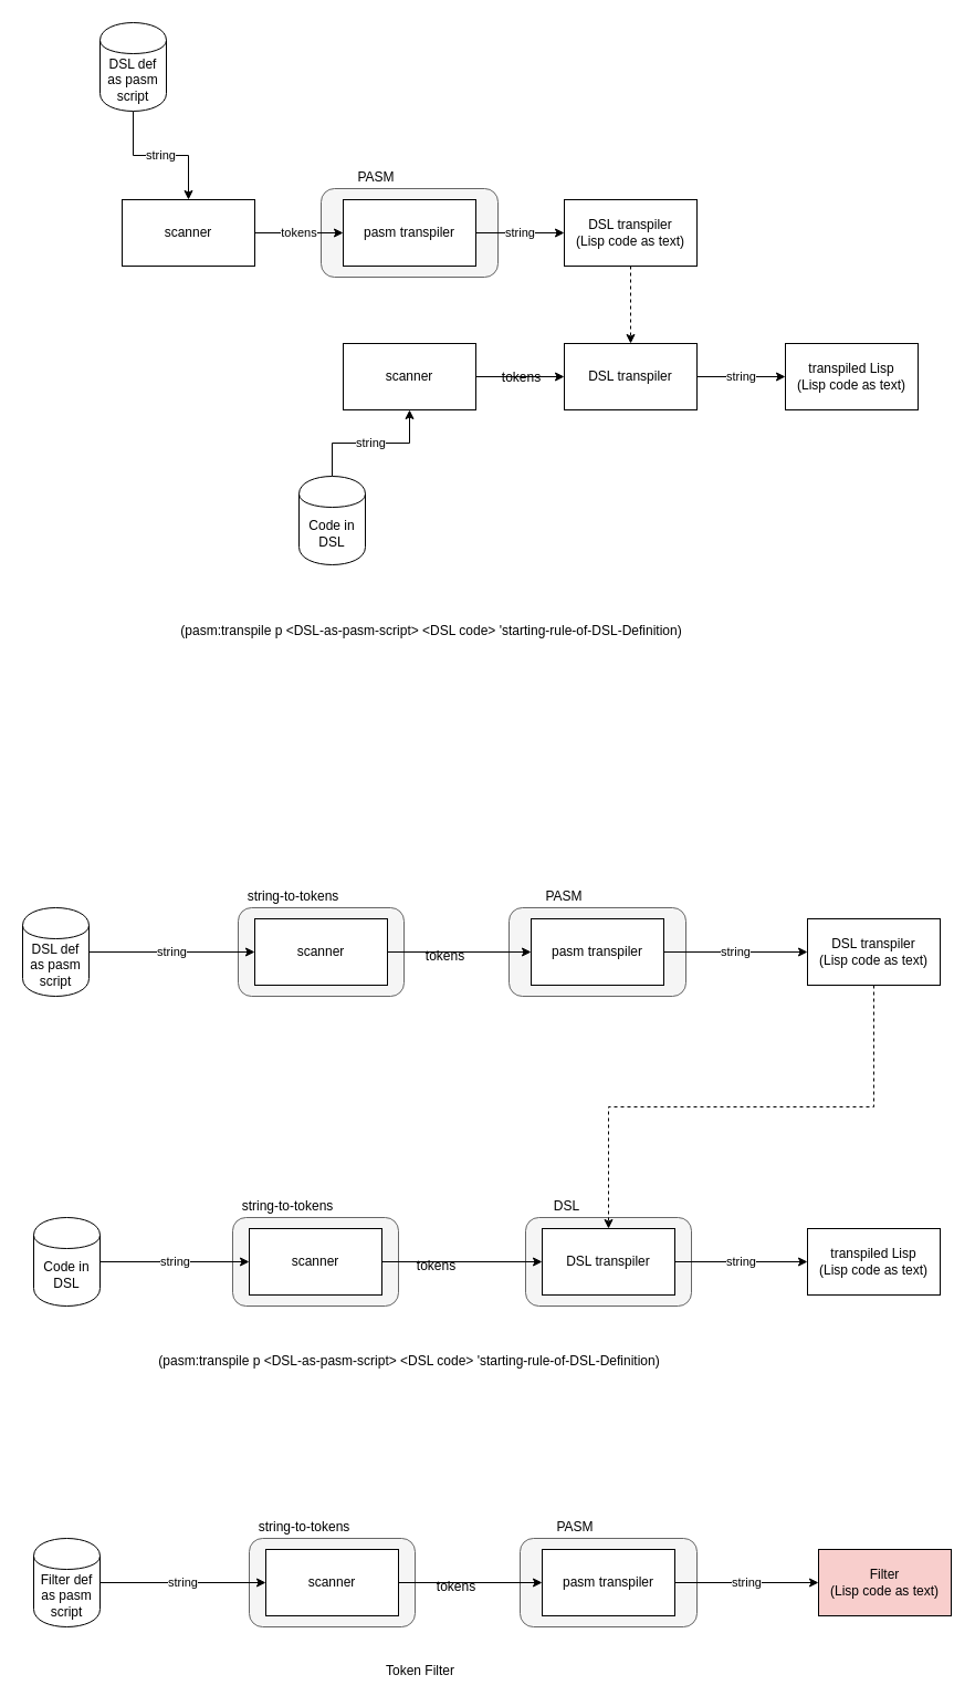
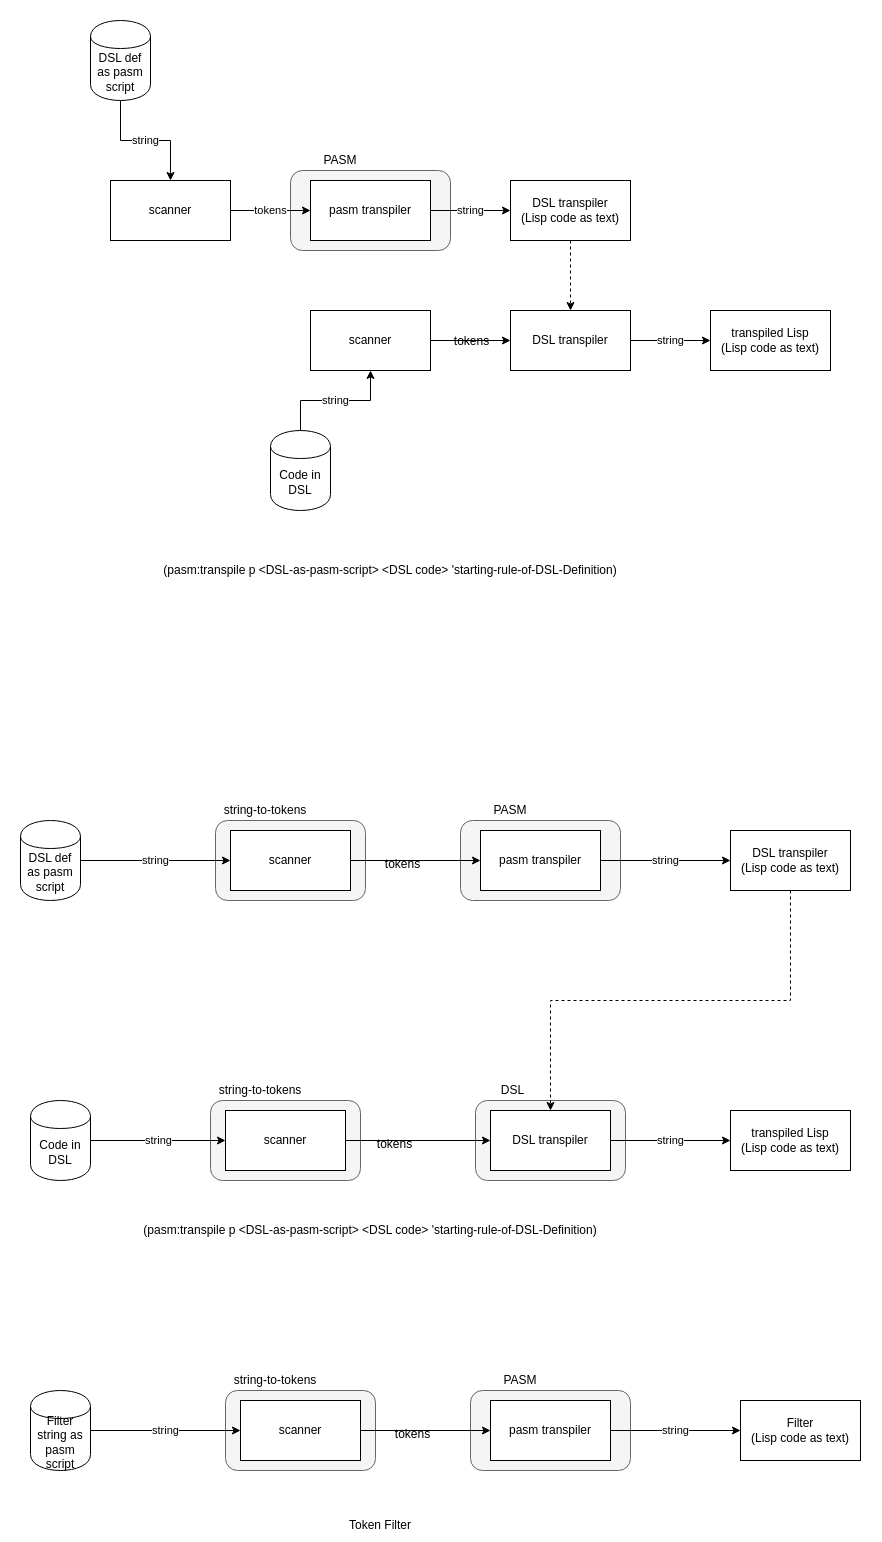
- <mxCell id="56" value="Filter&lt;br&gt;(Lisp code as text)" style="rounded=0;whiteSpace=wrap;html=1;fillColor=#f8cecc;" vertex="1" parent="1"><mxGeometry x="740" y="1400" width="120" height="60" as="geometry" /></mxCell>
+ <mxCell id="56" value="Filter&lt;br&gt;(Lisp code as text)" style="rounded=0;whiteSpace=wrap;html=1;" vertex="1" parent="1"><mxGeometry x="740" y="1400" width="120" height="60" as="geometry" /></mxCell>
- <mxCell id="50" value="Filter def as pasm script" style="shape=cylinder;whiteSpace=wrap;html=1;boundedLbl=1;backgroundOutline=1;" vertex="1" parent="1"><mxGeometry x="30" y="1390" width="60" height="80" as="geometry" /></mxCell>
+ <mxCell id="50" value="Filter string as pasm script" style="shape=cylinder;whiteSpace=wrap;html=1;boundedLbl=1;backgroundOutline=1;" vertex="1" parent="1"><mxGeometry x="30" y="1390" width="60" height="80" as="geometry" /></mxCell>
- <mxCell id="59" value="Token Filter" style="text;html=1;strokeColor=none;fillColor=none;align=center;verticalAlign=middle;whiteSpace=wrap;rounded=0;" vertex="1" parent="1"><mxGeometry x="60" y="1500" width="640" height="20" as="geometry" /></mxCell>
+ <mxCell id="59" value="Token Filter" style="text;html=1;strokeColor=none;fillColor=none;align=center;verticalAlign=middle;whiteSpace=wrap;rounded=0;" vertex="1" parent="1"><mxGeometry x="60" y="1515" width="640" height="20" as="geometry" /></mxCell>
